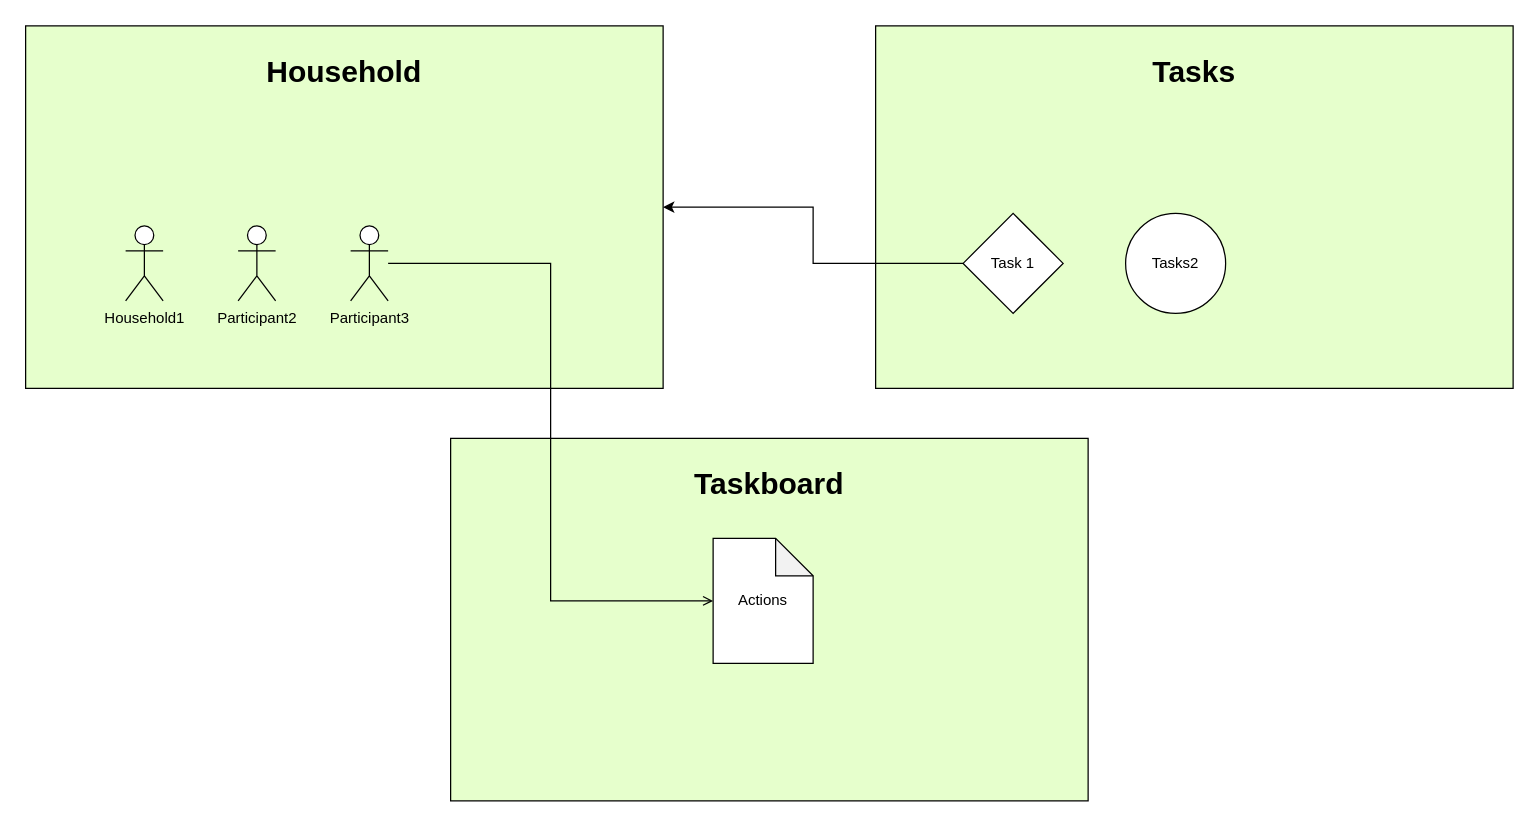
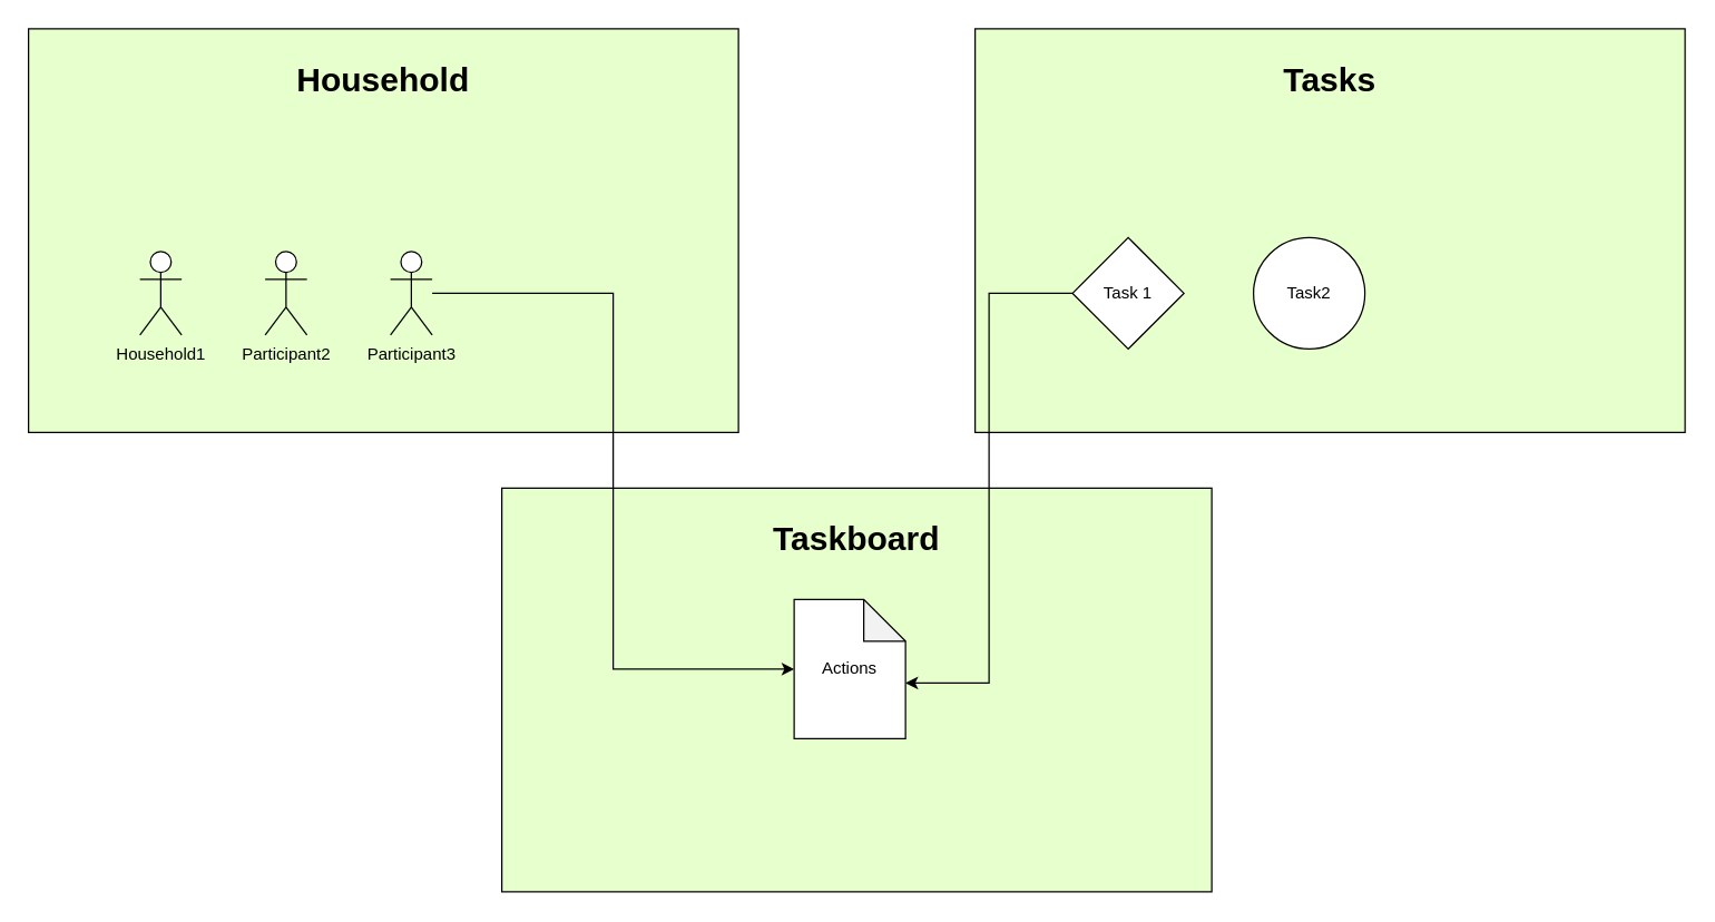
- <mxCell id="12" style="edgeStyle=orthogonalEdgeStyle;rounded=0;orthogonalLoop=1;jettySize=auto;html=1;" edge="1" parent="1" source="7" target="2"><mxGeometry relative="1" as="geometry" /></mxCell>
+ <mxCell id="12" style="edgeStyle=orthogonalEdgeStyle;rounded=0;orthogonalLoop=1;jettySize=auto;html=1;entryX=1;entryY=0.6;entryDx=0;entryDy=0;entryPerimeter=0;" edge="1" parent="1" source="7" target="10"><mxGeometry relative="1" as="geometry" /></mxCell>
- <mxCell id="8" value="Tasks2" style="ellipse;whiteSpace=wrap;html=1;aspect=fixed;" vertex="1" parent="1"><mxGeometry x="900" y="170" width="80" height="80" as="geometry" /></mxCell>
+ <mxCell id="8" value="Task2" style="ellipse;whiteSpace=wrap;html=1;aspect=fixed;" vertex="1" parent="1"><mxGeometry x="900" y="170" width="80" height="80" as="geometry" /></mxCell>
- <mxCell id="11" style="edgeStyle=orthogonalEdgeStyle;rounded=0;orthogonalLoop=1;jettySize=auto;html=1;entryX=0;entryY=0.5;entryDx=0;entryDy=0;entryPerimeter=0;endArrow=open;" edge="1" parent="1" source="5" target="10"><mxGeometry relative="1" as="geometry" /></mxCell>
+ <mxCell id="11" style="edgeStyle=orthogonalEdgeStyle;rounded=0;orthogonalLoop=1;jettySize=auto;html=1;entryX=0;entryY=0.5;entryDx=0;entryDy=0;entryPerimeter=0;" edge="1" parent="1" source="5" target="10"><mxGeometry relative="1" as="geometry" /></mxCell>
